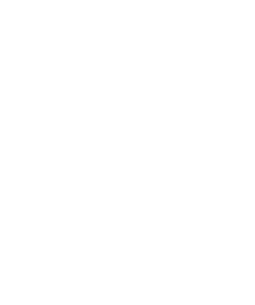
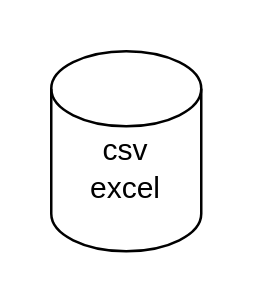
+ <mxCell id="2" value="&lt;br&gt;csv&lt;br&gt;excel" style="shape=cylinder2;whiteSpace=wrap;html=1;boundedLbl=1;backgroundOutline=1;size=15;" vertex="1" parent="1"><mxGeometry x="20" y="20" width="60" height="80" as="geometry" /></mxCell>
